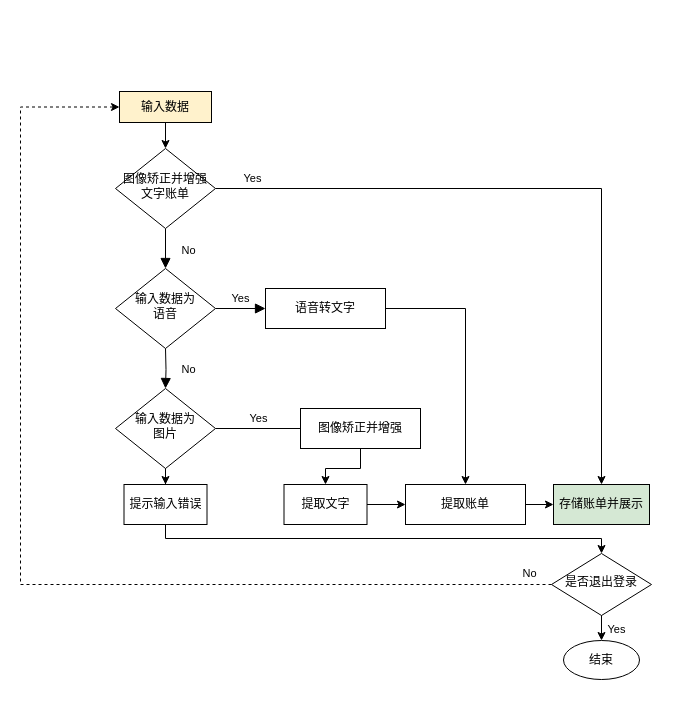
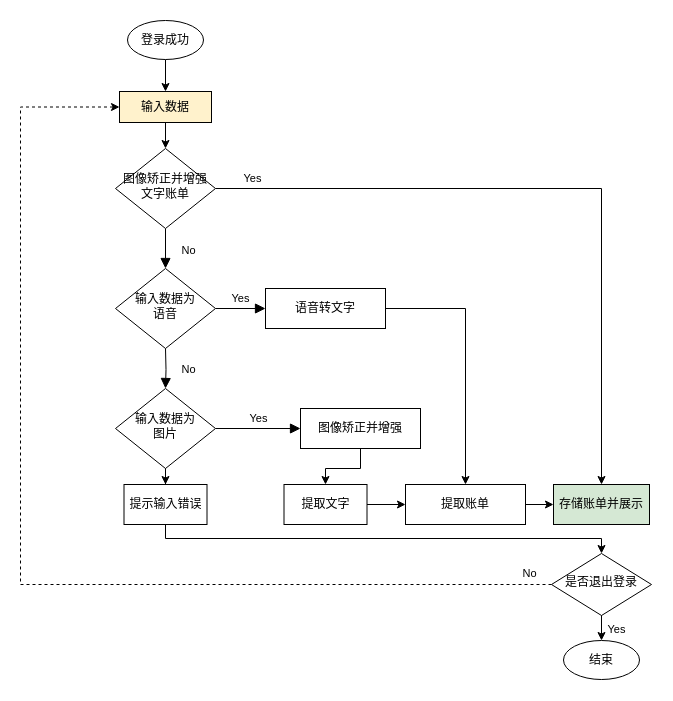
+ <mxCell id="13" value="&lt;font style=&quot;vertical-align: inherit;&quot;&gt;&lt;font style=&quot;vertical-align: inherit;&quot;&gt;登录成功&lt;/font&gt;&lt;/font&gt;" style="ellipse;whiteSpace=wrap;html=1;" vertex="1" parent="1"><mxGeometry x="127" y="20" width="76" height="39" as="geometry" /></mxCell>
+ <mxCell id="12" value="" style="edgeStyle=orthogonalEdgeStyle;rounded=0;orthogonalLoop=1;jettySize=auto;html=1;" edge="1" parent="1" source="13" target="16"><mxGeometry relative="1" as="geometry" /></mxCell>
- <mxCell id="18" value="Yes" style="edgeStyle=orthogonalEdgeStyle;rounded=0;html=1;jettySize=auto;orthogonalLoop=1;fontSize=11;endArrow=none;endFill=1;endSize=8;strokeWidth=1;shadow=0;labelBackgroundColor=none;" edge="1" parent="1" source="20" target="22"><mxGeometry y="10" relative="1" as="geometry"><mxPoint as="offset" /></mxGeometry></mxCell>
+ <mxCell id="18" value="Yes" style="edgeStyle=orthogonalEdgeStyle;rounded=0;html=1;jettySize=auto;orthogonalLoop=1;fontSize=11;endArrow=block;endFill=1;endSize=8;strokeWidth=1;shadow=0;labelBackgroundColor=none;" edge="1" parent="1" source="20" target="22"><mxGeometry y="10" relative="1" as="geometry"><mxPoint as="offset" /></mxGeometry></mxCell>
